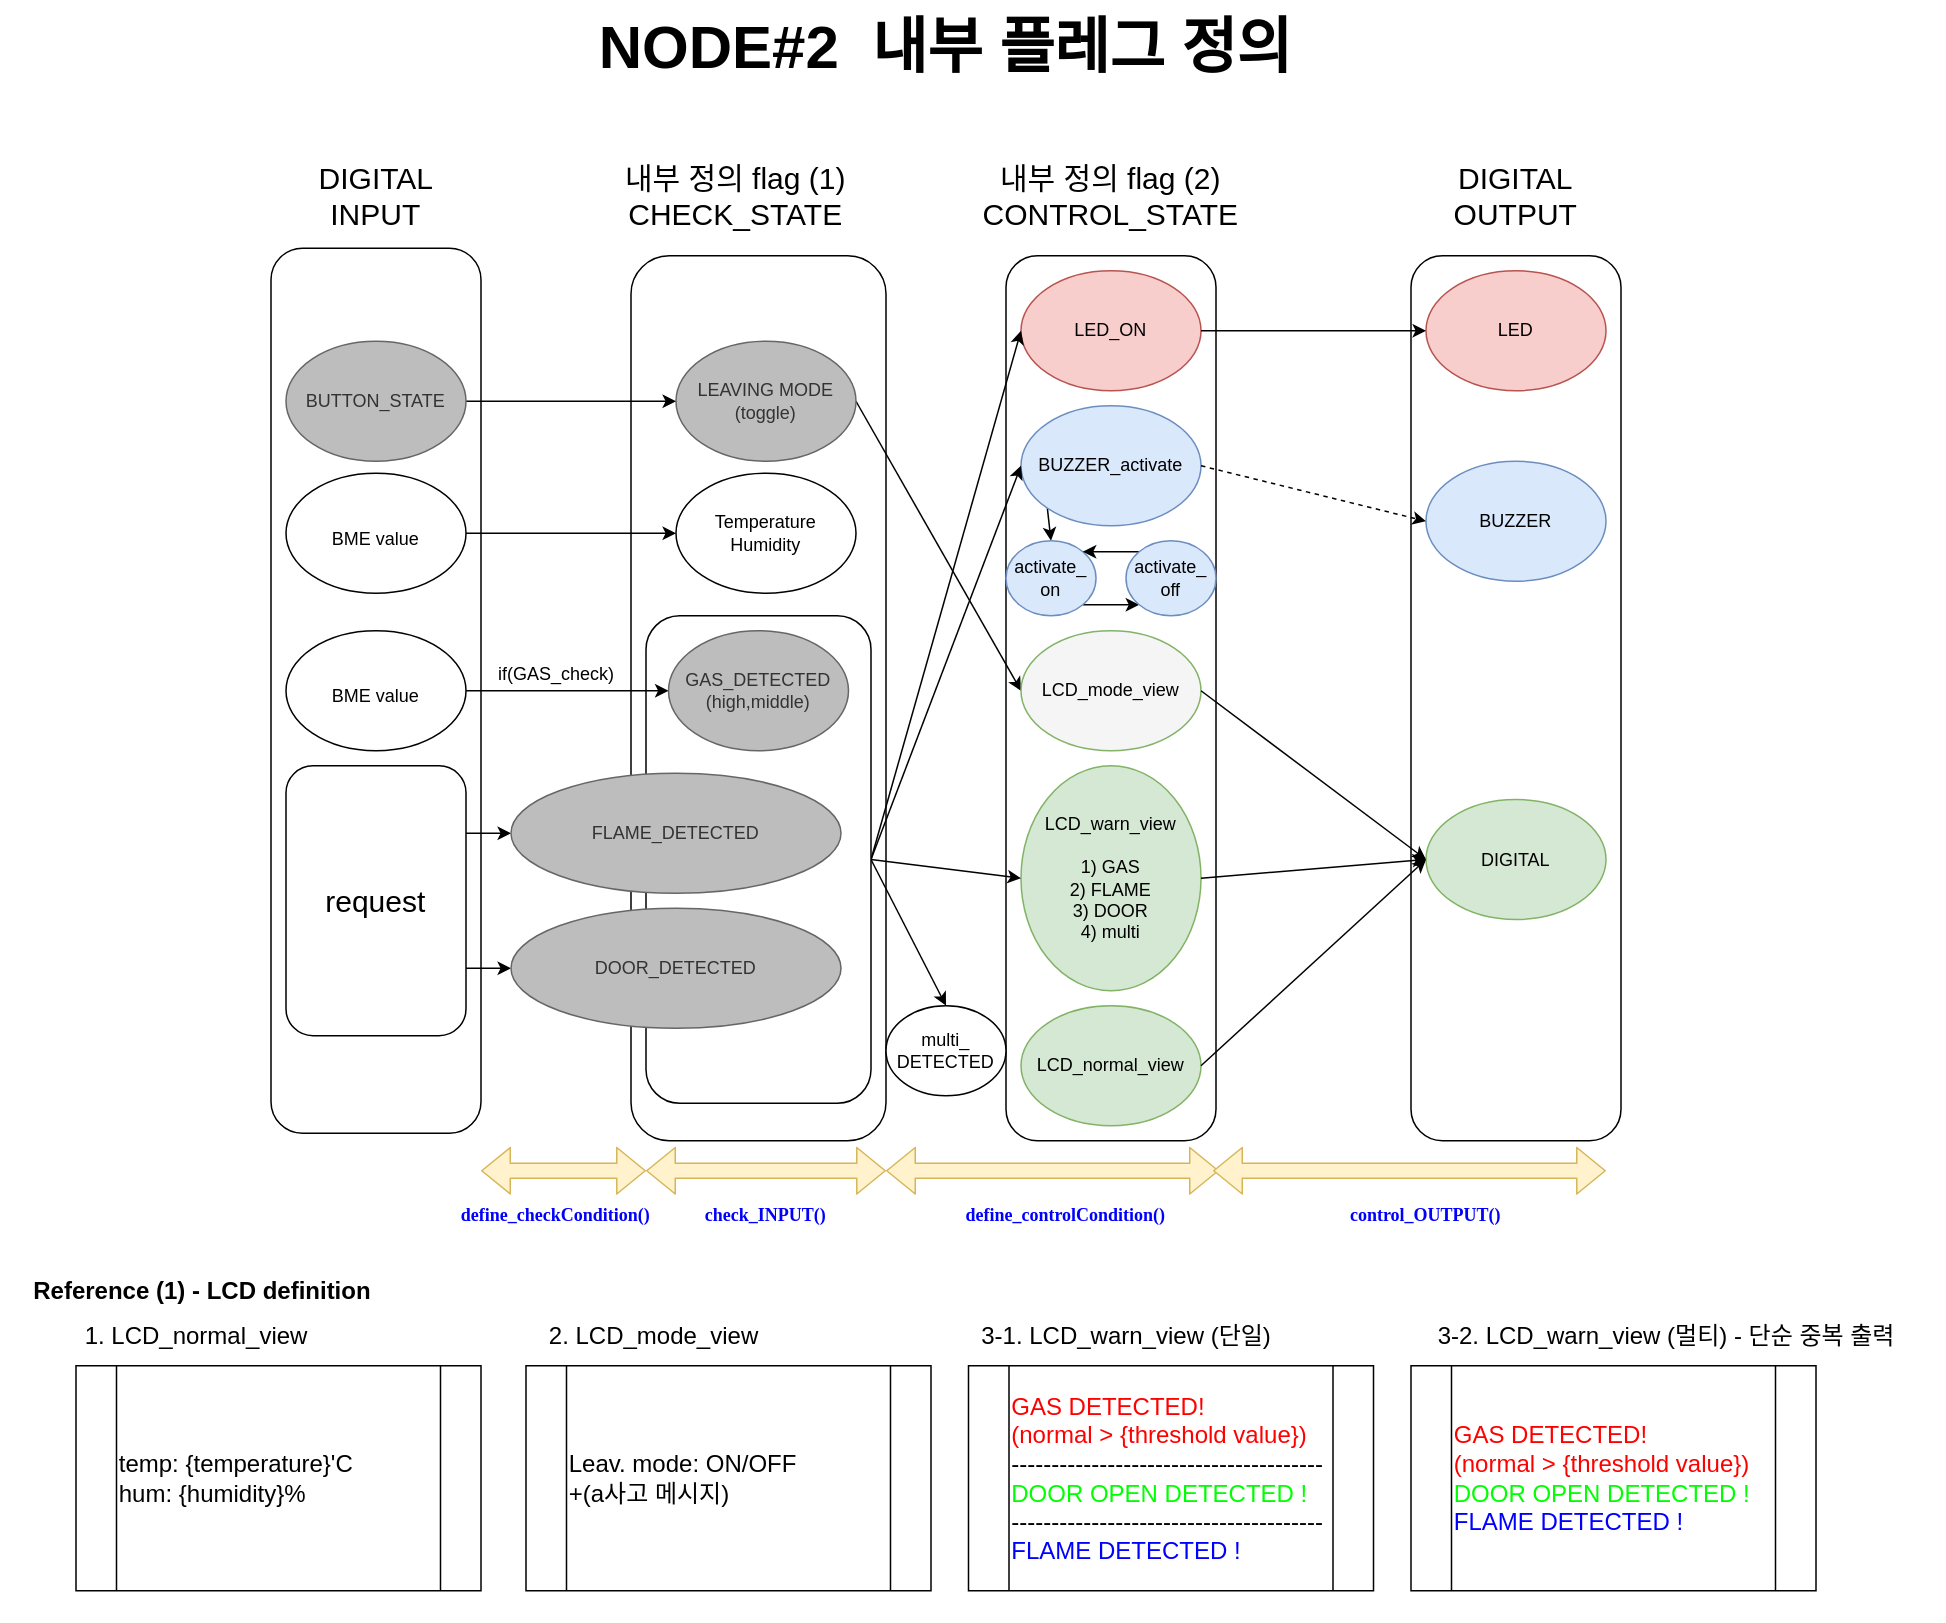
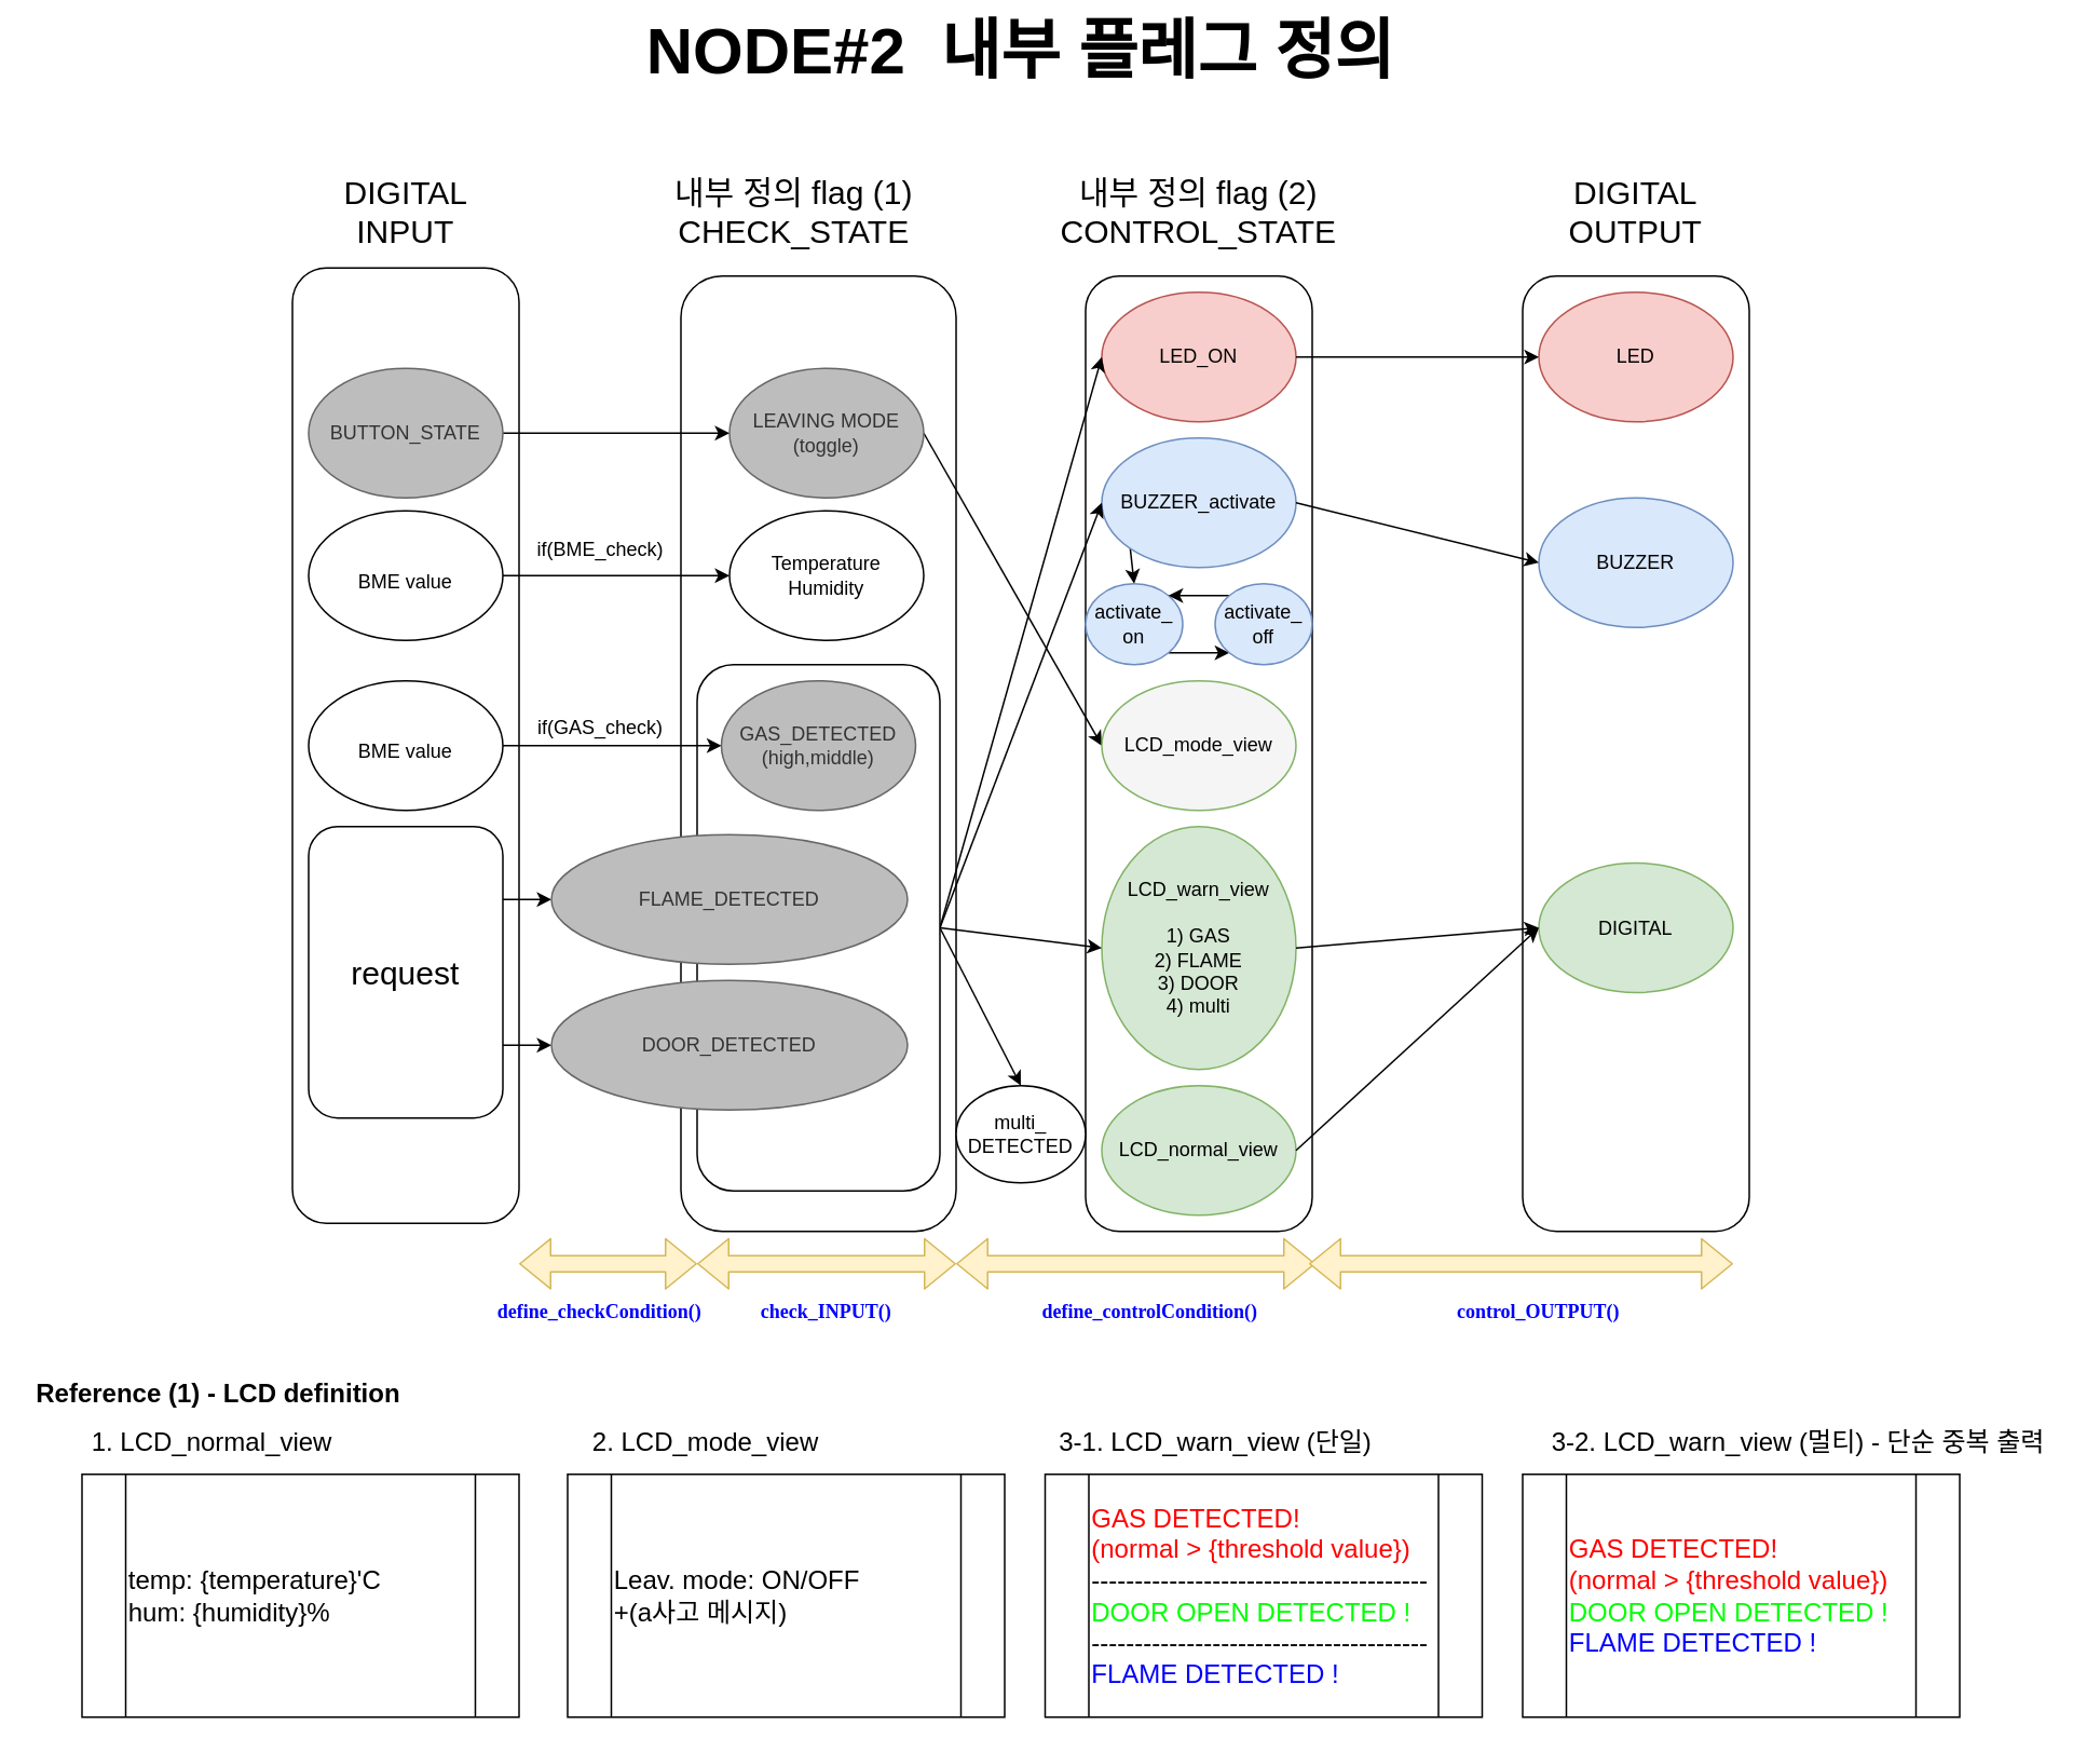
- <mxCell id="49" style="edgeStyle=none;rounded=0;orthogonalLoop=1;jettySize=auto;html=1;exitX=1;exitY=0.5;exitDx=0;exitDy=0;entryX=0;entryY=0.5;entryDx=0;entryDy=0;fontSize=12;dashed=1;" edge="1" parent="1" source="23" target="43"><mxGeometry relative="1" as="geometry" /></mxCell>
+ <mxCell id="49" style="edgeStyle=none;rounded=0;orthogonalLoop=1;jettySize=auto;html=1;exitX=1;exitY=0.5;exitDx=0;exitDy=0;entryX=0;entryY=0.5;entryDx=0;entryDy=0;fontSize=12;" edge="1" parent="1" source="23" target="43"><mxGeometry relative="1" as="geometry" /></mxCell>
+ <mxCell id="14" value="&lt;span style=&quot;font-size: 12px&quot;&gt;if(BME_check)&lt;/span&gt;" style="text;html=1;align=center;verticalAlign=middle;resizable=0;points=[];;autosize=1;fontSize=20;" vertex="1" parent="1"><mxGeometry x="325" y="320" width="90" height="30" as="geometry" /></mxCell>
- <mxCell id="45" style="edgeStyle=none;rounded=0;orthogonalLoop=1;jettySize=auto;html=1;exitX=1;exitY=0.5;exitDx=0;exitDy=0;entryX=0;entryY=0.5;entryDx=0;entryDy=0;fontSize=12;" edge="1" parent="1" source="27" target="44"><mxGeometry relative="1" as="geometry" /></mxCell>
